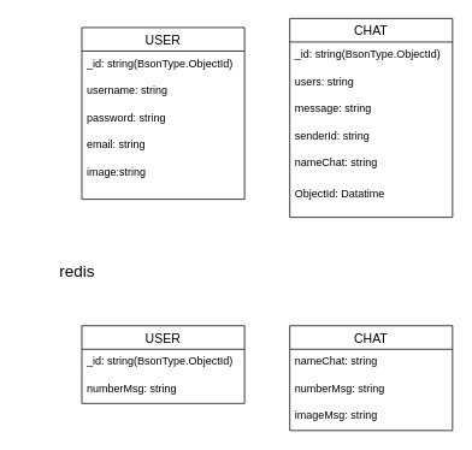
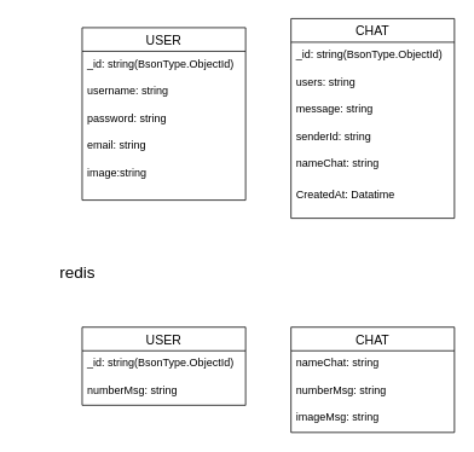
- <mxCell id="14" value="ObjectId: Datatime" style="text;strokeColor=none;fillColor=none;spacingLeft=4;spacingRight=4;overflow=hidden;rotatable=0;points=[[0,0.5],[1,0.5]];portConstraint=eastwest;fontSize=12;" parent="8" vertex="1"><mxGeometry y="180" width="180" height="40" as="geometry" /></mxCell>
+ <mxCell id="14" value="CreatedAt: Datatime" style="text;strokeColor=none;fillColor=none;spacingLeft=4;spacingRight=4;overflow=hidden;rotatable=0;points=[[0,0.5],[1,0.5]];portConstraint=eastwest;fontSize=12;" parent="8" vertex="1"><mxGeometry y="180" width="180" height="40" as="geometry" /></mxCell>
